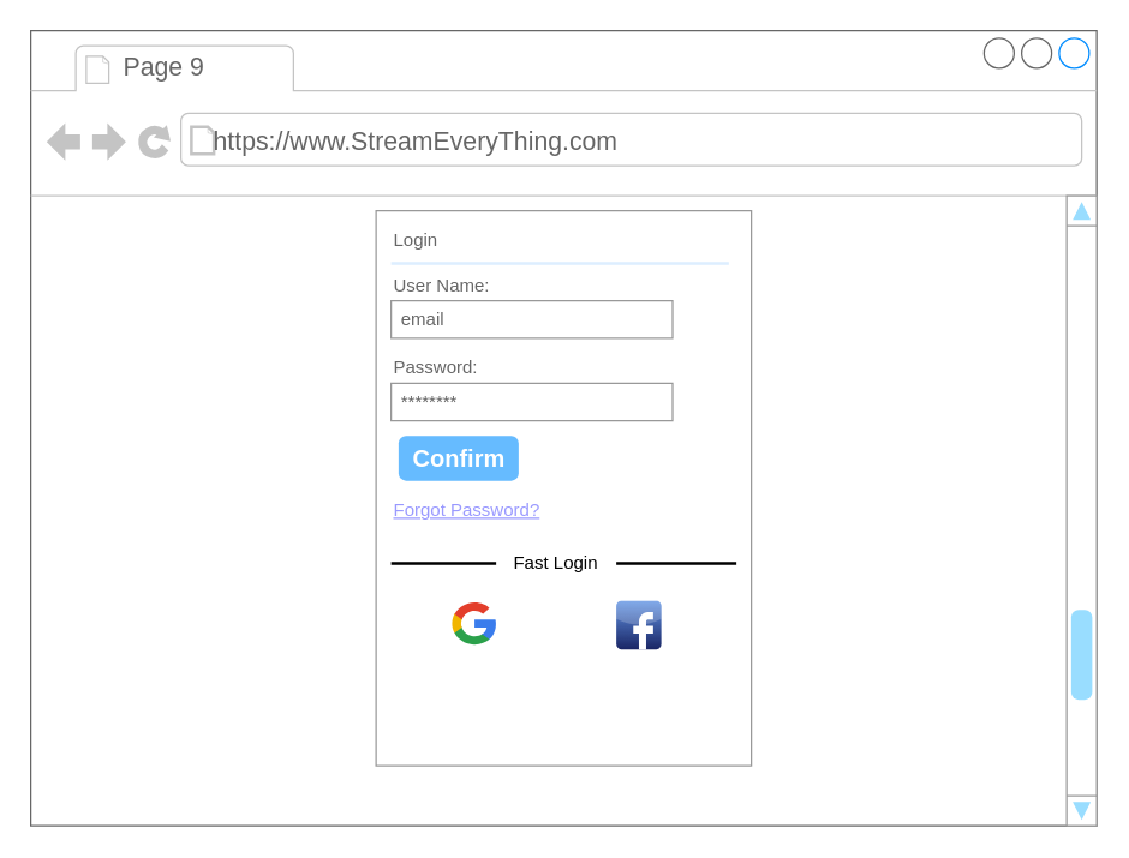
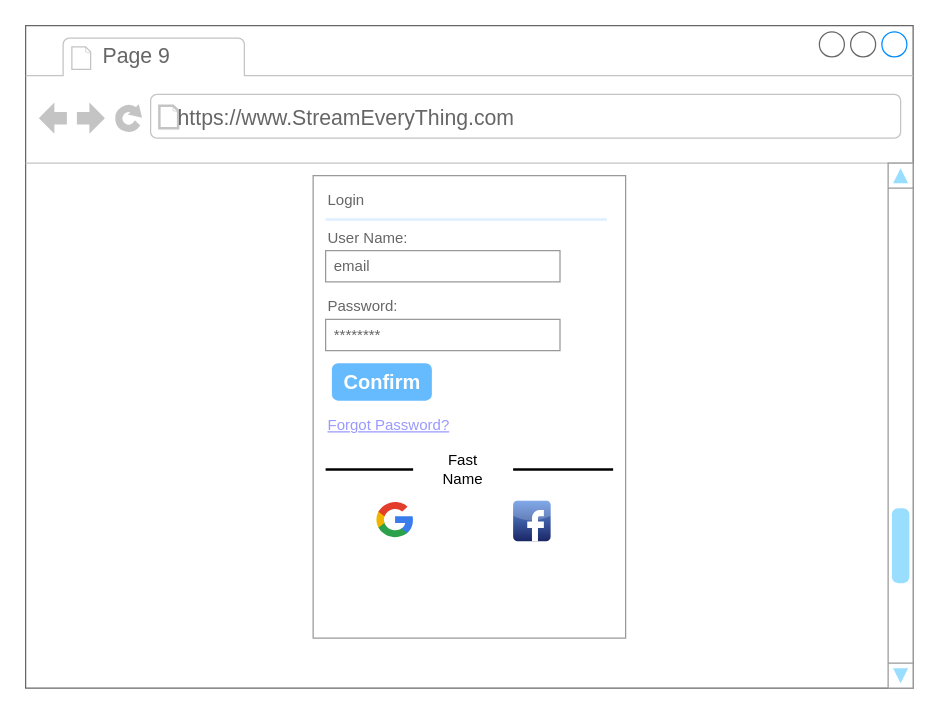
- <mxCell id="17" value="Fast Login" style="text;strokeColor=none;align=center;fillColor=none;html=1;verticalAlign=middle;whiteSpace=wrap;rounded=0;fontColor=#000000;" vertex="1" parent="6"><mxGeometry x="90" y="220" width="60" height="30" as="geometry" /></mxCell>
+ <mxCell id="17" value="Fast Name" style="text;strokeColor=none;align=center;fillColor=none;html=1;verticalAlign=middle;whiteSpace=wrap;rounded=0;fontColor=#000000;" vertex="1" parent="6"><mxGeometry x="90" y="220" width="60" height="30" as="geometry" /></mxCell>
